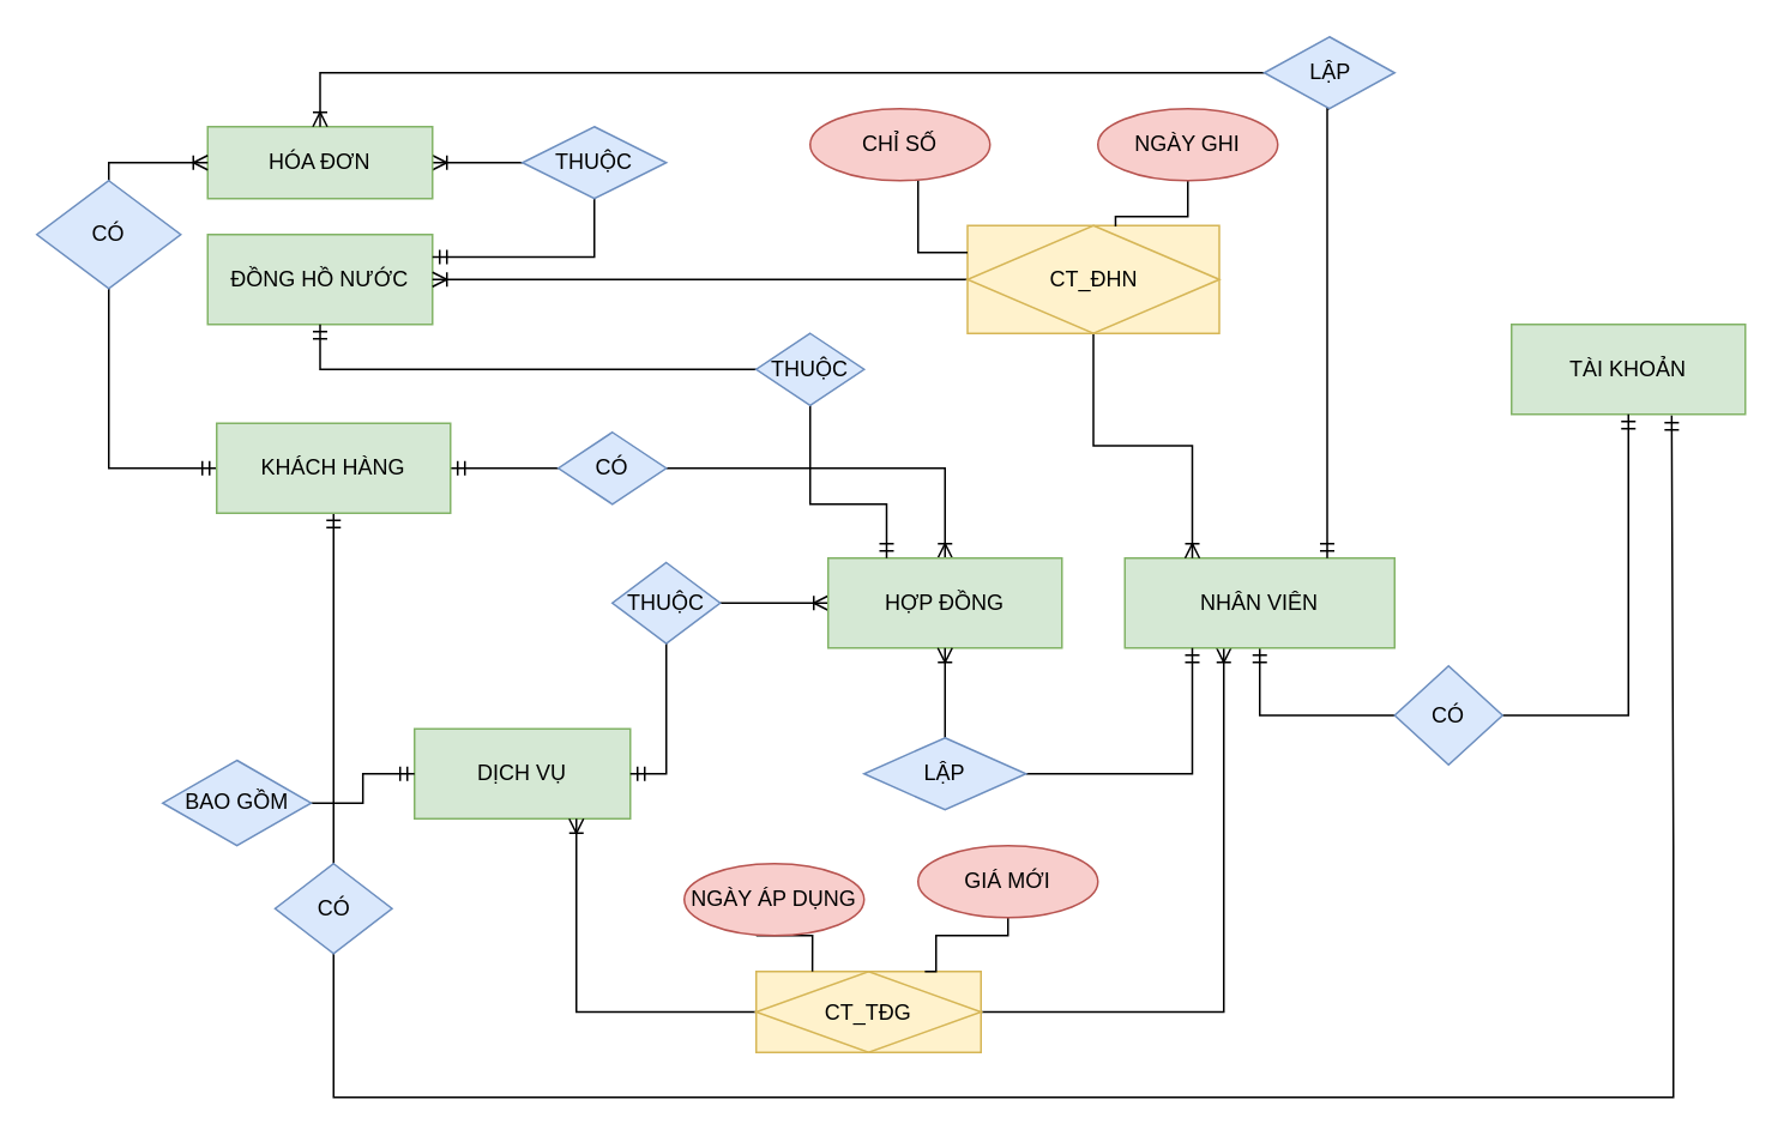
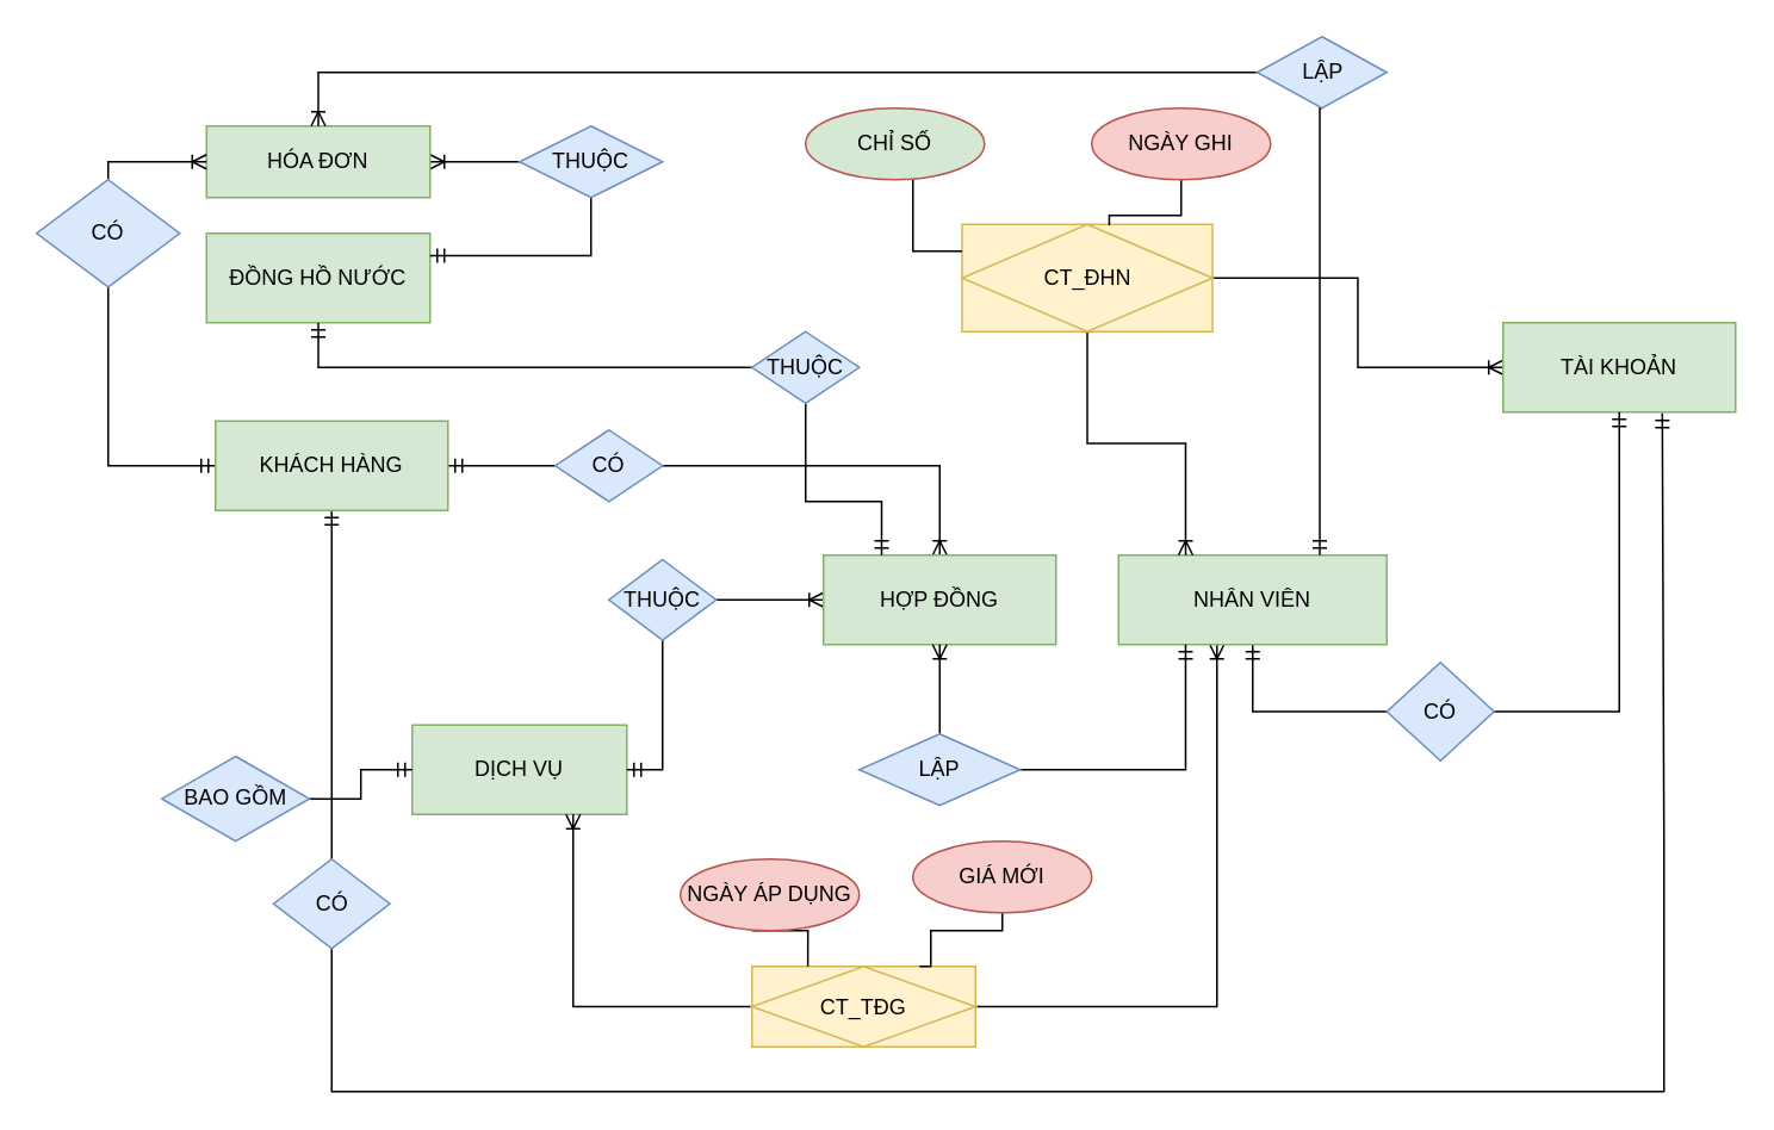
- <mxCell id="31" value="CHỈ SỐ" style="ellipse;whiteSpace=wrap;html=1;align=center;fillColor=#f8cecc;strokeColor=#b85450;" parent="1" vertex="1"><mxGeometry x="450" y="60" width="100" height="40" as="geometry" /></mxCell>
+ <mxCell id="31" value="CHỈ SỐ" style="ellipse;whiteSpace=wrap;html=1;align=center;fillColor=#d5e8d4;strokeColor=#b85450;" parent="1" vertex="1"><mxGeometry x="450" y="60" width="100" height="40" as="geometry" /></mxCell>
- <mxCell id="25" style="edgeStyle=orthogonalEdgeStyle;rounded=0;orthogonalLoop=1;jettySize=auto;html=1;entryX=1;entryY=0.5;entryDx=0;entryDy=0;startArrow=none;startFill=0;endArrow=ERoneToMany;endFill=0;" parent="1" source="27" target="22" edge="1"><mxGeometry relative="1" as="geometry" /></mxCell>
+ <mxCell id="25" style="edgeStyle=orthogonalEdgeStyle;rounded=0;orthogonalLoop=1;jettySize=auto;html=1;startArrow=none;startFill=0;endArrow=ERoneToMany;endFill=0;" parent="1" source="27" target="45" edge="1"><mxGeometry relative="1" as="geometry" /></mxCell>
